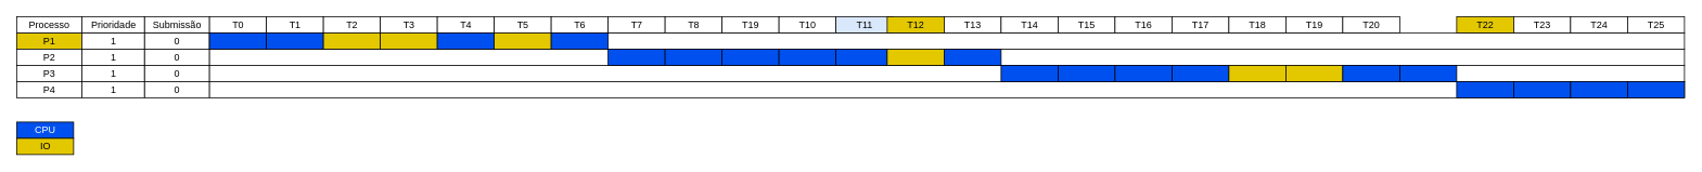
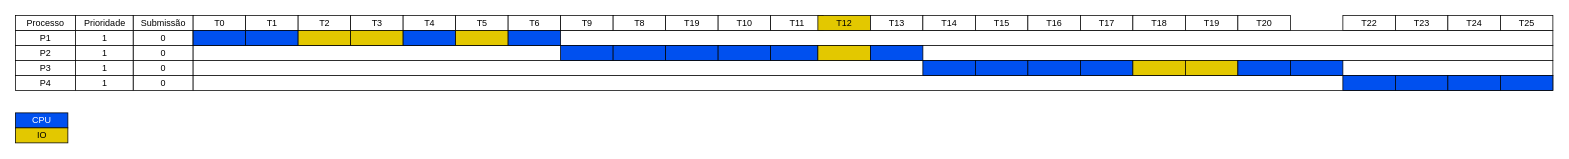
- <mxCell id="15" value="T7" style="strokeWidth=1;fontStyle=0;html=1;" parent="1" vertex="1"><mxGeometry x="747" y="20" width="70" height="20" as="geometry" /></mxCell>
+ <mxCell id="15" value="T9" style="strokeWidth=1;fontStyle=0;html=1;" parent="1" vertex="1"><mxGeometry x="747" y="20" width="70" height="20" as="geometry" /></mxCell>
- <mxCell id="19" value="T11" style="strokeWidth=1;fontStyle=0;html=1;fillColor=#dae8fc;" parent="1" vertex="1"><mxGeometry x="1027" y="20" width="70" height="20" as="geometry" /></mxCell>
+ <mxCell id="19" value="T11" style="strokeWidth=1;fontStyle=0;html=1;" parent="1" vertex="1"><mxGeometry x="1027" y="20" width="70" height="20" as="geometry" /></mxCell>
- <mxCell id="64" value="T22" style="strokeWidth=1;fontStyle=0;html=1;fillColor=#e3c800;" parent="1" vertex="1"><mxGeometry x="1790" y="20" width="70" height="20" as="geometry" /></mxCell>
+ <mxCell id="64" value="T22" style="strokeWidth=1;fontStyle=0;html=1;" parent="1" vertex="1"><mxGeometry x="1790" y="20" width="70" height="20" as="geometry" /></mxCell>
- <mxCell id="23" value="P1" style="align=center;strokeColor=#000000;html=1;fillColor=#e3c800;" parent="1" vertex="1"><mxGeometry x="20" y="40" width="80" height="20" as="geometry" /></mxCell>
+ <mxCell id="23" value="P1" style="align=center;strokeColor=#000000;html=1;" parent="1" vertex="1"><mxGeometry x="20" y="40" width="80" height="20" as="geometry" /></mxCell>
